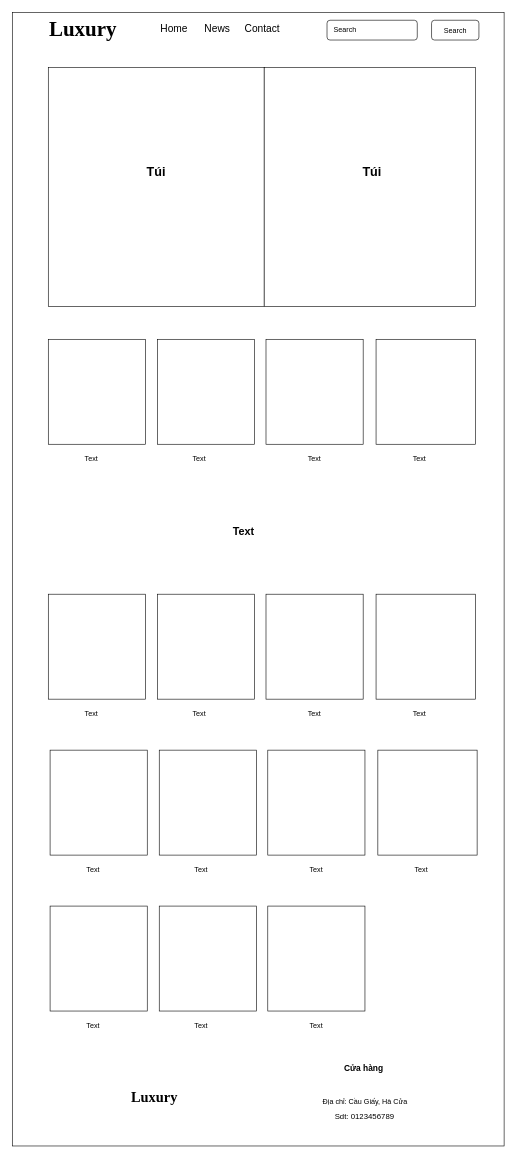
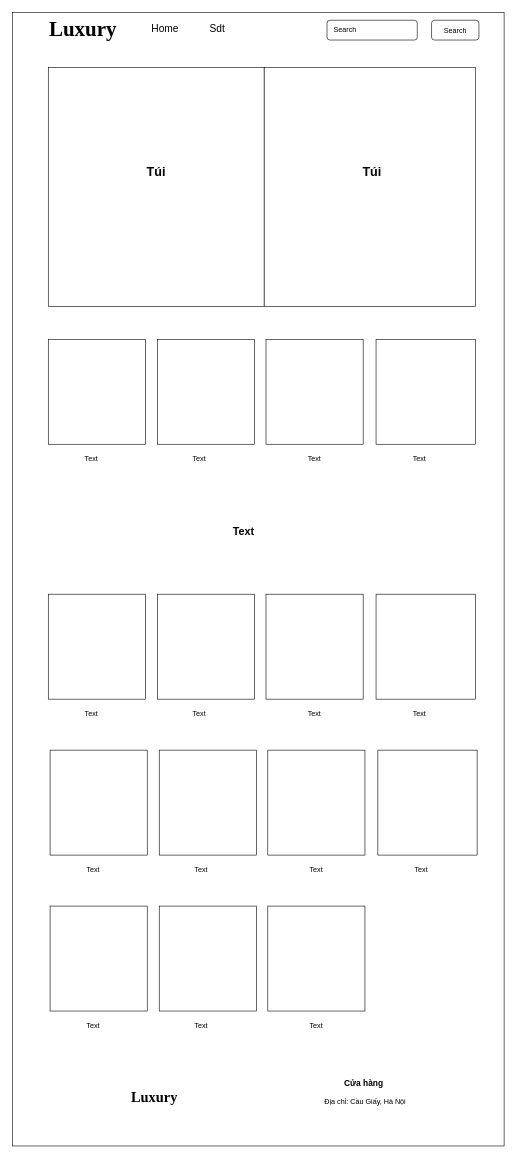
- <mxCell id="4" value="&lt;span style=&quot;font-size: 17px;&quot;&gt;&lt;span&gt;Home&lt;/span&gt;&lt;/span&gt;" style="text;html=1;strokeColor=none;fillColor=none;align=center;verticalAlign=middle;whiteSpace=wrap;rounded=0;fontStyle=0" vertex="1" parent="1"><mxGeometry x="248" y="33.06" width="84" height="30" as="geometry" /></mxCell>
+ <mxCell id="4" value="&lt;span style=&quot;font-size: 17px;&quot;&gt;&lt;span&gt;Home&lt;/span&gt;&lt;/span&gt;" style="text;html=1;strokeColor=none;fillColor=none;align=center;verticalAlign=middle;whiteSpace=wrap;rounded=0;fontStyle=0" vertex="1" parent="1"><mxGeometry x="233" y="33.06" width="84" height="30" as="geometry" /></mxCell>
- <mxCell id="5" value="&lt;span&gt;&lt;font style=&quot;font-size: 17px;&quot;&gt;News&lt;/font&gt;&lt;/span&gt;" style="text;html=1;strokeColor=none;fillColor=none;align=center;verticalAlign=middle;whiteSpace=wrap;rounded=0;fontStyle=0" vertex="1" parent="1"><mxGeometry x="332" y="33.06" width="60" height="30" as="geometry" /></mxCell>
+ <mxCell id="5" value="&lt;span&gt;&lt;font style=&quot;font-size: 17px;&quot;&gt;Sdt&lt;/font&gt;&lt;/span&gt;" style="text;html=1;strokeColor=none;fillColor=none;align=center;verticalAlign=middle;whiteSpace=wrap;rounded=0;fontStyle=0" vertex="1" parent="1"><mxGeometry x="332" y="33.06" width="60" height="30" as="geometry" /></mxCell>
- <mxCell id="6" value="&lt;span style=&quot;font-size: 17px;&quot;&gt;&lt;span&gt;Contact&lt;/span&gt;&lt;/span&gt;" style="text;html=1;strokeColor=none;fillColor=none;align=center;verticalAlign=middle;whiteSpace=wrap;rounded=0;fontStyle=0" vertex="1" parent="1"><mxGeometry x="406.5" y="33.06" width="60" height="30" as="geometry" /></mxCell>
- <mxCell id="47" value="Cửa hàng&amp;nbsp;" style="text;html=1;strokeColor=none;fillColor=none;align=center;verticalAlign=middle;whiteSpace=wrap;rounded=0;fontSize=14;fontStyle=1" vertex="1" parent="1"><mxGeometry x="514" y="1765" width="188" height="30" as="geometry" /></mxCell>
+ <mxCell id="47" value="Cửa hàng&amp;nbsp;" style="text;html=1;strokeColor=none;fillColor=none;align=center;verticalAlign=middle;whiteSpace=wrap;rounded=0;fontSize=14;fontStyle=1" vertex="1" parent="1"><mxGeometry x="514" y="1790" width="188" height="30" as="geometry" /></mxCell>
- <mxCell id="48" value="Địa chỉ: Cầu Giấy, Hà Cửa" style="text;html=1;align=center;verticalAlign=middle;resizable=0;points=[];autosize=1;strokeColor=none;fillColor=none;fontSize=12;" vertex="1" parent="1"><mxGeometry x="525.5" y="1820" width="165" height="33" as="geometry" /></mxCell>
+ <mxCell id="48" value="Địa chỉ: Cầu Giấy, Hà Nội" style="text;html=1;align=center;verticalAlign=middle;resizable=0;points=[];autosize=1;strokeColor=none;fillColor=none;fontSize=12;" vertex="1" parent="1"><mxGeometry x="525.5" y="1820" width="165" height="33" as="geometry" /></mxCell>
- <mxCell id="49" value="Sdt: 0123456789" style="text;html=1;strokeColor=none;fillColor=none;align=center;verticalAlign=middle;whiteSpace=wrap;rounded=0;fontSize=13;" vertex="1" parent="1"><mxGeometry x="544" y="1853" width="127" height="15" as="geometry" /></mxCell>
